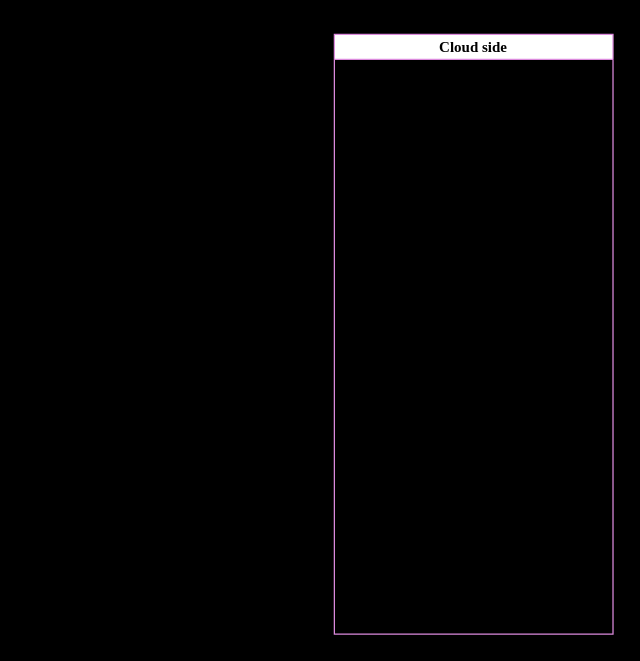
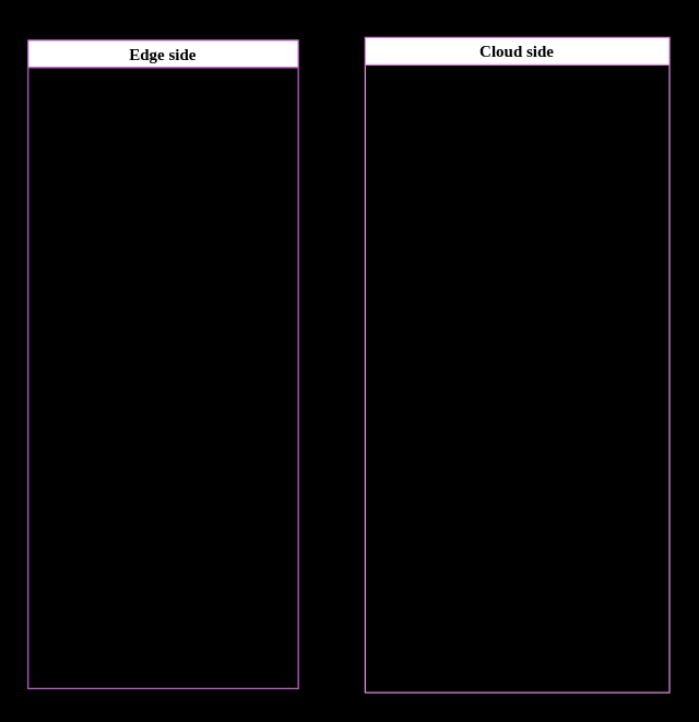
+ <mxCell id="4" value="Edge side" style="swimlane;startSize=20;fontFamily=Verdana;strokeColor=#c061cb;" vertex="1" parent="1"><mxGeometry x="20" y="28" width="198" height="475" as="geometry" /></mxCell>
